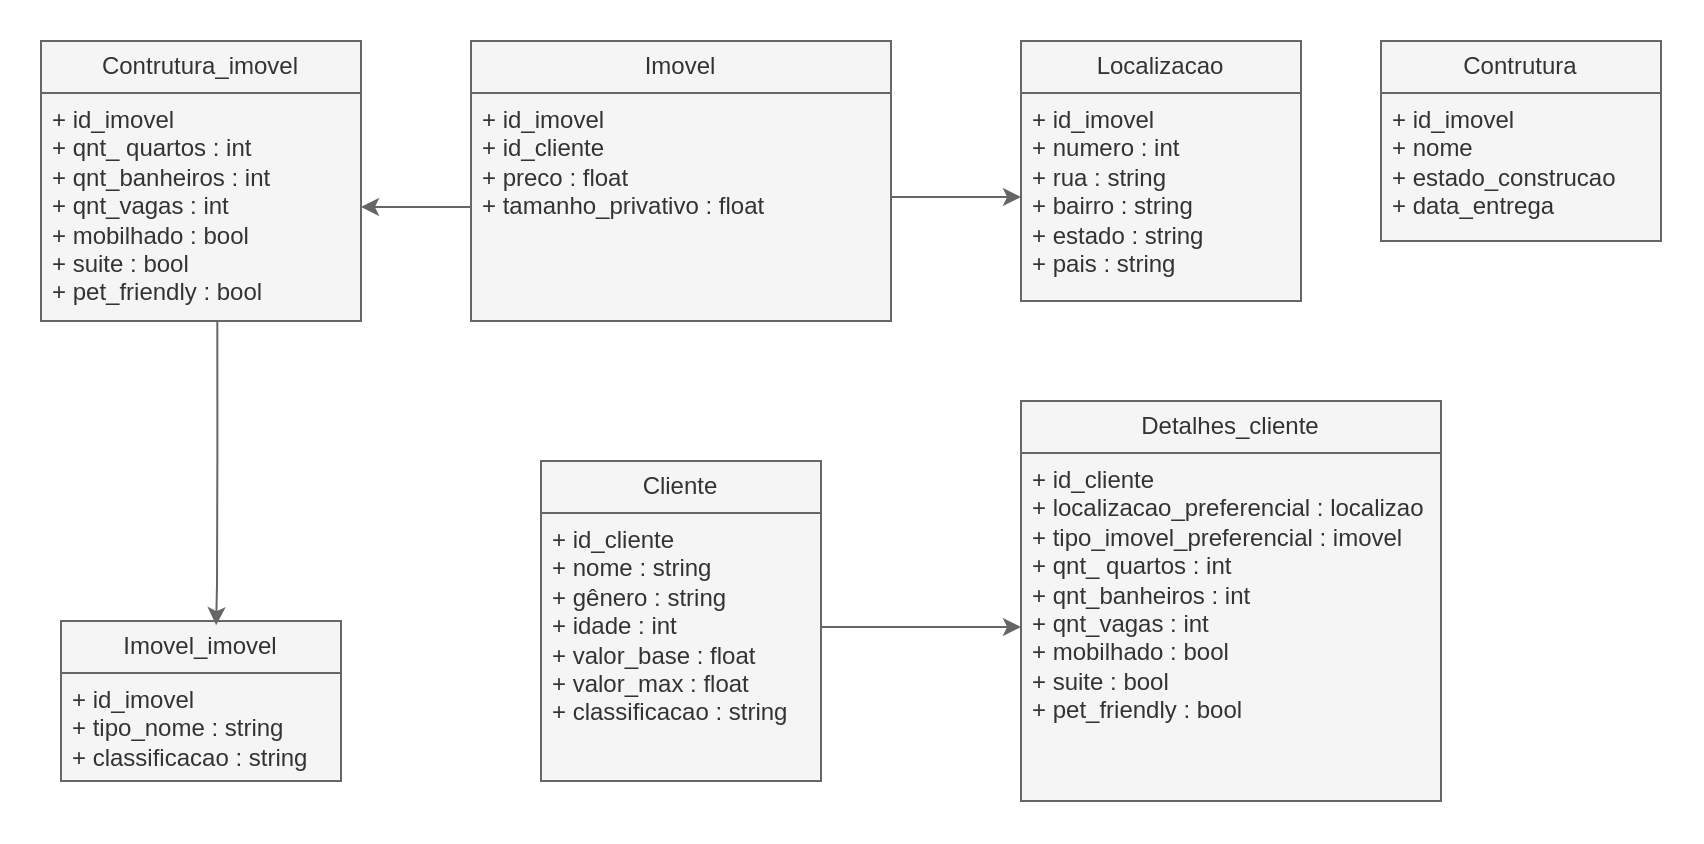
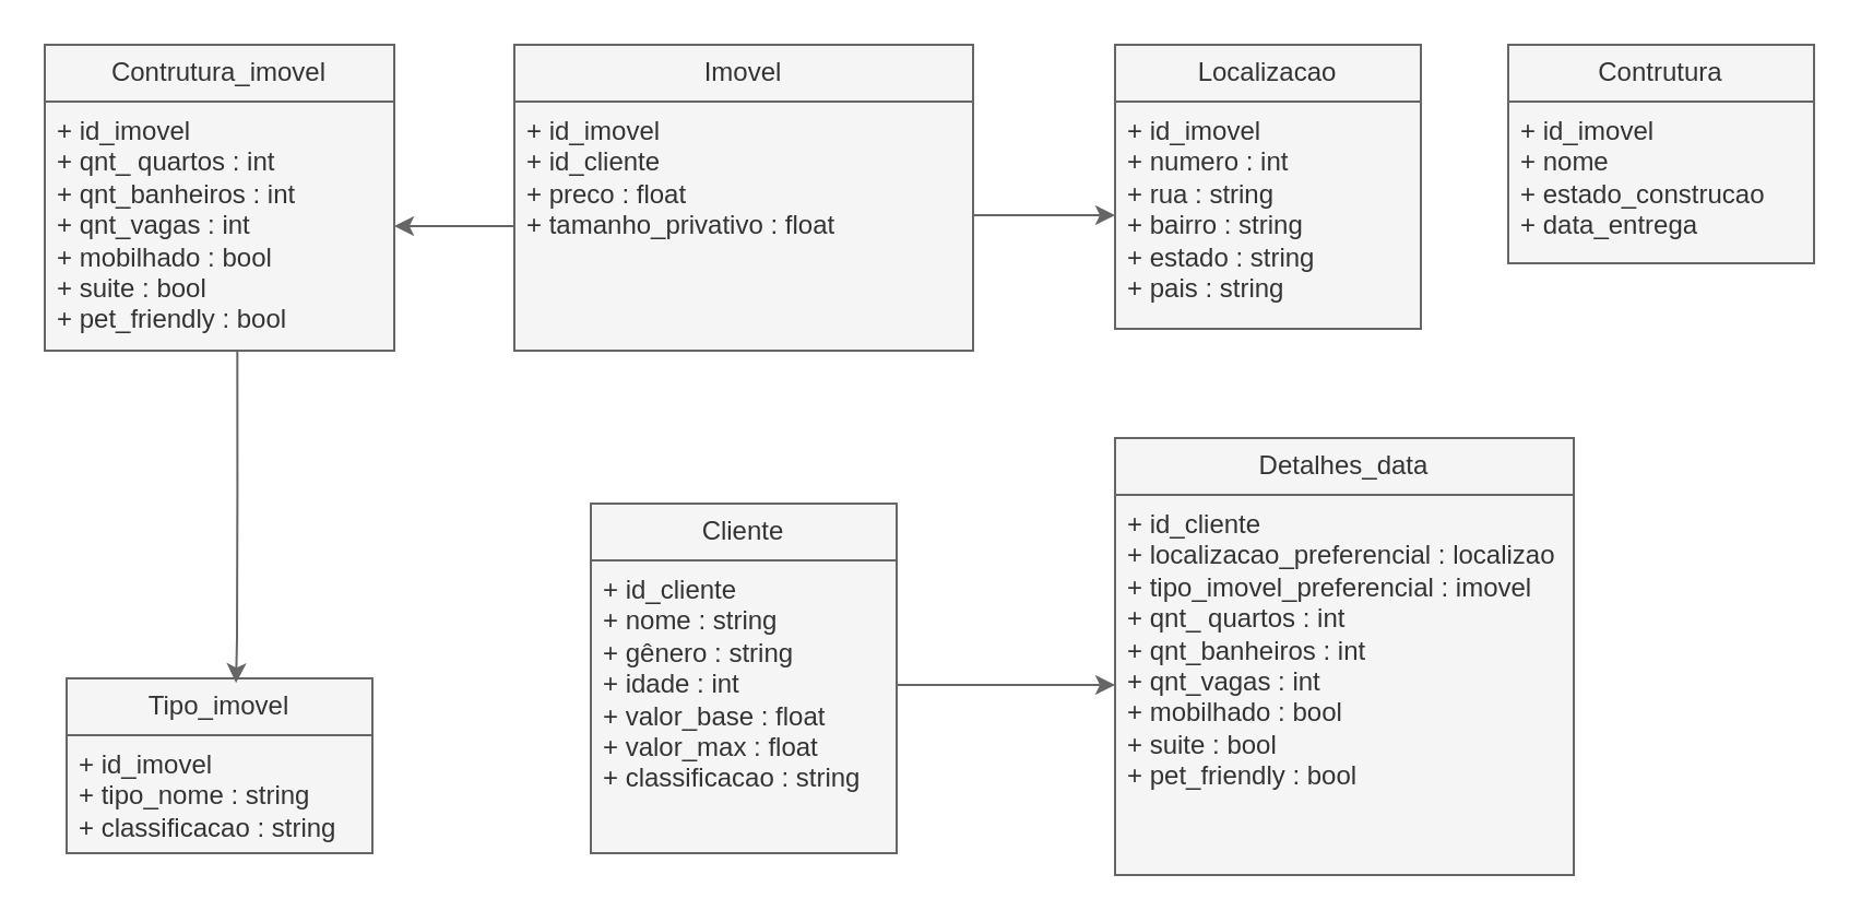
- <mxCell id="10" value="Detalhes_cliente" style="swimlane;fontStyle=0;childLayout=stackLayout;horizontal=1;startSize=26;fillColor=#f5f5f5;horizontalStack=0;resizeParent=1;resizeParentMax=0;resizeLast=0;collapsible=1;marginBottom=0;whiteSpace=wrap;html=1;fontColor=#333333;strokeColor=#666666;" vertex="1" parent="1"><mxGeometry x="510" y="200" width="210" height="200" as="geometry"><mxRectangle x="260" y="50" width="100" height="30" as="alternateBounds" /></mxGeometry></mxCell>
+ <mxCell id="10" value="Detalhes_data" style="swimlane;fontStyle=0;childLayout=stackLayout;horizontal=1;startSize=26;fillColor=#f5f5f5;horizontalStack=0;resizeParent=1;resizeParentMax=0;resizeLast=0;collapsible=1;marginBottom=0;whiteSpace=wrap;html=1;fontColor=#333333;strokeColor=#666666;" vertex="1" parent="1"><mxGeometry x="510" y="200" width="210" height="200" as="geometry"><mxRectangle x="260" y="50" width="100" height="30" as="alternateBounds" /></mxGeometry></mxCell>
- <mxCell id="6" value="Imovel_imovel" style="swimlane;fontStyle=0;childLayout=stackLayout;horizontal=1;startSize=26;fillColor=#f5f5f5;horizontalStack=0;resizeParent=1;resizeParentMax=0;resizeLast=0;collapsible=1;marginBottom=0;whiteSpace=wrap;html=1;fontColor=#333333;strokeColor=#666666;" vertex="1" parent="1"><mxGeometry x="30" y="310" width="140" height="80" as="geometry"><mxRectangle x="260" y="50" width="100" height="30" as="alternateBounds" /></mxGeometry></mxCell>
+ <mxCell id="6" value="Tipo_imovel" style="swimlane;fontStyle=0;childLayout=stackLayout;horizontal=1;startSize=26;fillColor=#f5f5f5;horizontalStack=0;resizeParent=1;resizeParentMax=0;resizeLast=0;collapsible=1;marginBottom=0;whiteSpace=wrap;html=1;fontColor=#333333;strokeColor=#666666;" vertex="1" parent="1"><mxGeometry x="30" y="310" width="140" height="80" as="geometry"><mxRectangle x="260" y="50" width="100" height="30" as="alternateBounds" /></mxGeometry></mxCell>
